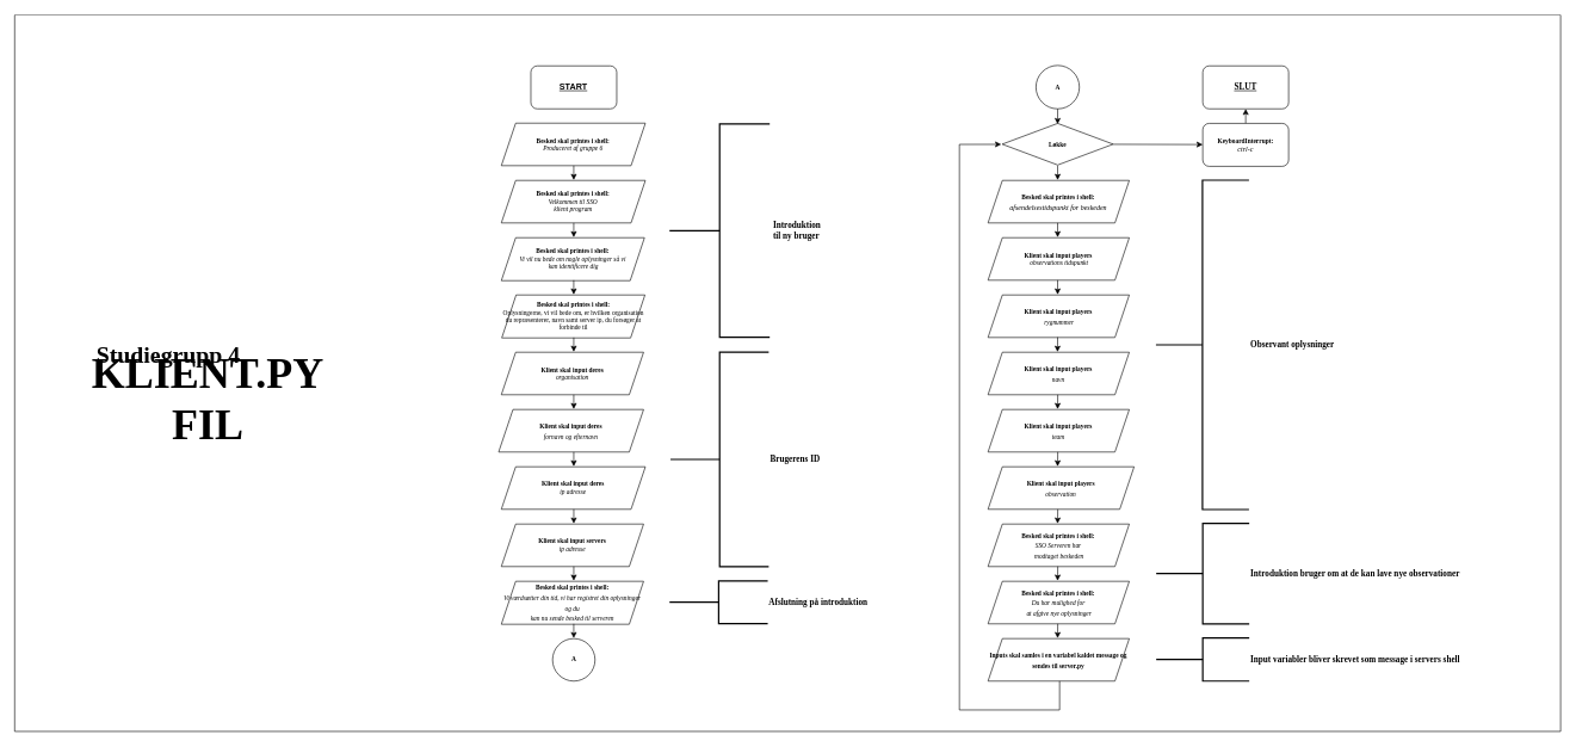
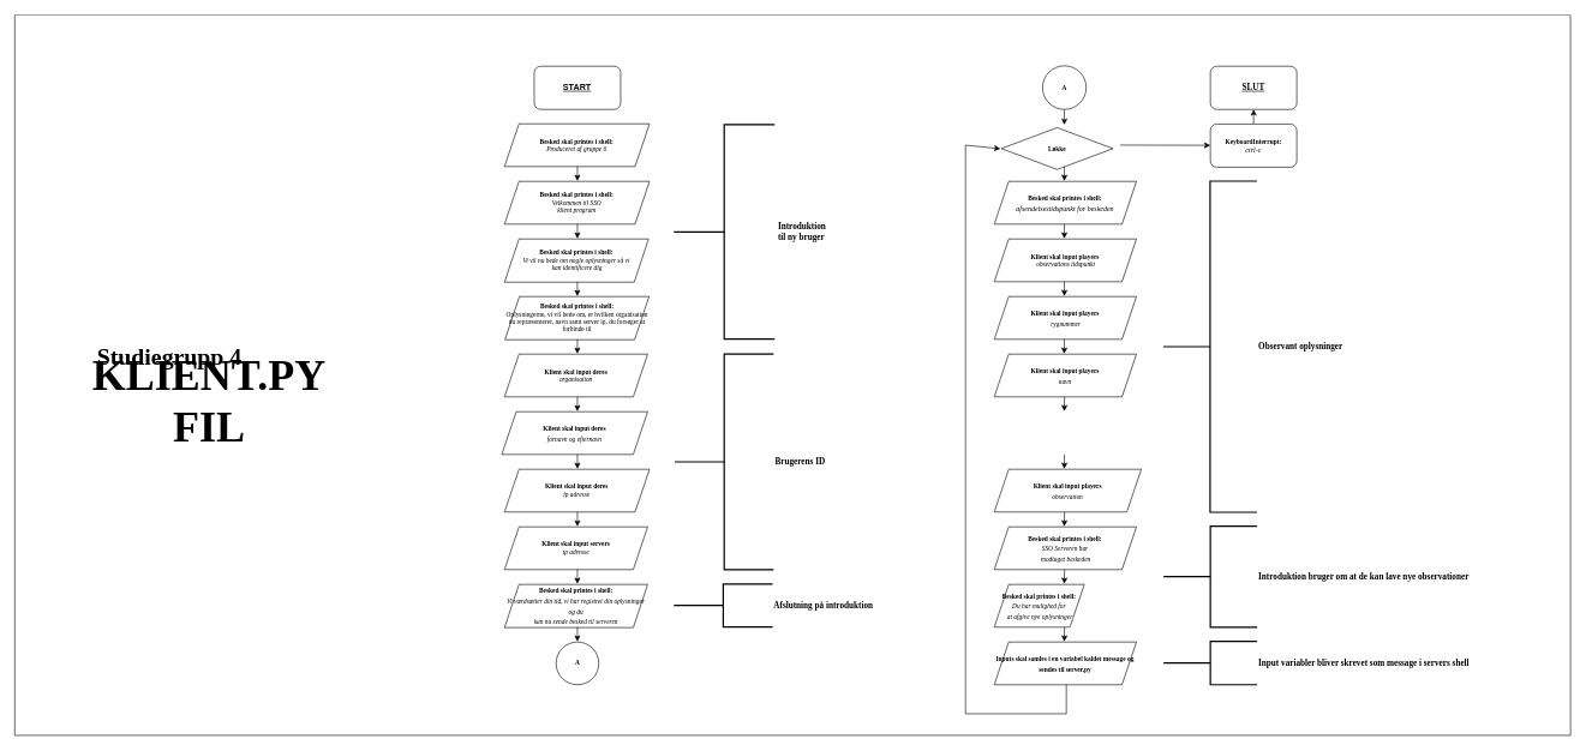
- <mxCell id="17" value="Løkke" style="rhombus;whiteSpace=wrap;html=1;fontFamily=Avenir Next;fontSize=9;fontStyle=1;" parent="2" vertex="1"><mxGeometry x="1379.82" y="151.26" width="155" height="58.12" as="geometry" /></mxCell>
+ <mxCell id="17" value="Løkke" style="rhombus;whiteSpace=wrap;html=1;fontFamily=Avenir Next;fontSize=9;fontStyle=1;" parent="2" vertex="1"><mxGeometry x="1369.82" y="156.26" width="155" height="58.12" as="geometry" /></mxCell>
- <mxCell id="24" value="&lt;b style=&quot;font-size: 9px;&quot;&gt;Klient skal input players&lt;br&gt;&lt;/b&gt;&lt;font style=&quot;font-size: 9px;&quot;&gt;&lt;i&gt;team&lt;/i&gt;&lt;/font&gt;" style="shape=parallelogram;perimeter=parallelogramPerimeter;whiteSpace=wrap;html=1;fixedSize=1;fontFamily=Avenir Next;" parent="2" vertex="1"><mxGeometry x="1360" y="550.95" width="197.32" height="59.37" as="geometry" /></mxCell>
- <mxCell id="27" value="&lt;b style=&quot;font-size: 9px;&quot;&gt;Besked skal printes i shell:&lt;br&gt;&lt;/b&gt;&lt;font style=&quot;font-size: 9px;&quot;&gt;&lt;i&gt;Du har mulighed for&lt;br&gt;&amp;nbsp;at afgive nye oplysninger&lt;/i&gt;&lt;/font&gt;" style="shape=parallelogram;perimeter=parallelogramPerimeter;whiteSpace=wrap;html=1;fixedSize=1;fontFamily=Avenir Next;" parent="2" vertex="1"><mxGeometry x="1360" y="790.95" width="197.32" height="59.37" as="geometry" /></mxCell>
+ <mxCell id="27" value="&lt;b style=&quot;font-size: 9px;&quot;&gt;Besked skal printes i shell:&lt;br&gt;&lt;/b&gt;&lt;font style=&quot;font-size: 9px;&quot;&gt;&lt;i&gt;Du har mulighed for&lt;br&gt;&amp;nbsp;at afgive nye oplysninger&lt;/i&gt;&lt;/font&gt;" style="shape=parallelogram;perimeter=parallelogramPerimeter;whiteSpace=wrap;html=1;fixedSize=1;fontFamily=Avenir Next;" parent="2" vertex="1"><mxGeometry x="1360" y="790.95" width="125" height="59.37" as="geometry" /></mxCell>
